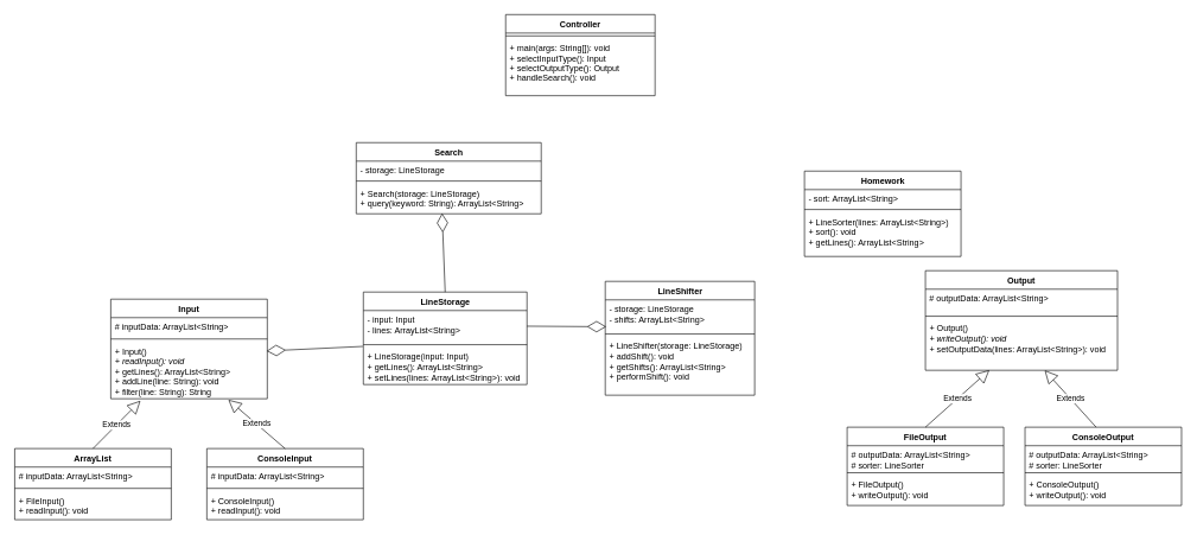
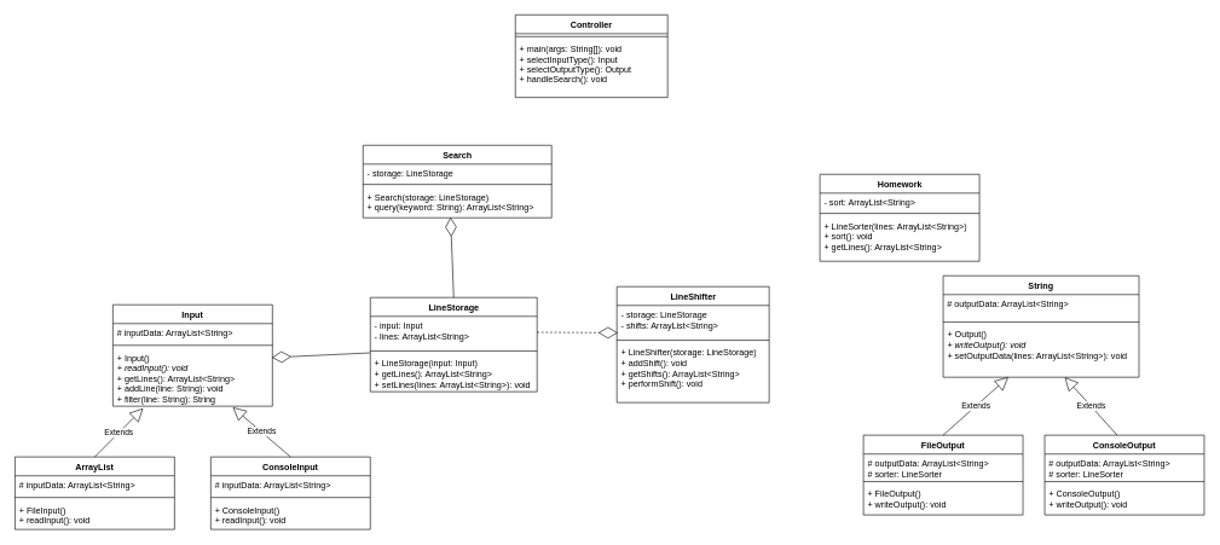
- <mxCell id="32" value="Output" style="swimlane;fontStyle=1;align=center;verticalAlign=top;childLayout=stackLayout;horizontal=1;startSize=26;horizontalStack=0;resizeParent=1;resizeParentMax=0;resizeLast=0;collapsible=1;marginBottom=0;" vertex="1" parent="1"><mxGeometry x="1300" y="380" width="270" height="140" as="geometry" /></mxCell>
+ <mxCell id="32" value="String" style="swimlane;fontStyle=1;align=center;verticalAlign=top;childLayout=stackLayout;horizontal=1;startSize=26;horizontalStack=0;resizeParent=1;resizeParentMax=0;resizeLast=0;collapsible=1;marginBottom=0;" vertex="1" parent="1"><mxGeometry x="1300" y="380" width="270" height="140" as="geometry" /></mxCell>
- <mxCell id="47" value="" style="endArrow=diamondThin;endFill=0;endSize=24;html=1;rounded=0;entryX=0.006;entryY=0.858;entryDx=0;entryDy=0;entryPerimeter=0;exitX=1;exitY=0.5;exitDx=0;exitDy=0;" edge="1" parent="1" source="17" target="21"><mxGeometry width="160" relative="1" as="geometry"><mxPoint x="670" y="480" as="sourcePoint" /><mxPoint x="830" y="480" as="targetPoint" /></mxGeometry></mxCell>
+ <mxCell id="47" value="" style="endArrow=diamondThin;endFill=0;endSize=24;html=1;rounded=0;entryX=0.006;entryY=0.858;entryDx=0;entryDy=0;entryPerimeter=0;exitX=1;exitY=0.5;exitDx=0;exitDy=0;dashed=1;" edge="1" parent="1" source="17" target="21"><mxGeometry width="160" relative="1" as="geometry"><mxPoint x="670" y="480" as="sourcePoint" /><mxPoint x="830" y="480" as="targetPoint" /></mxGeometry></mxCell>
